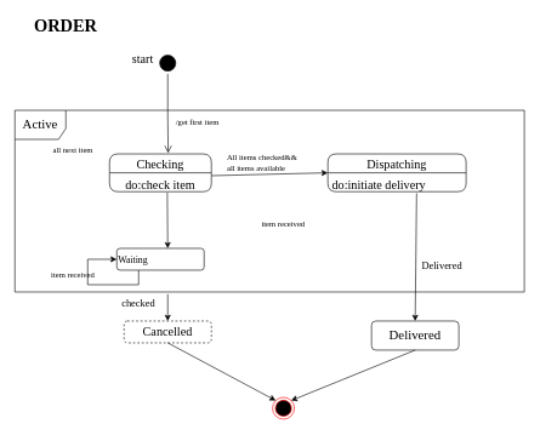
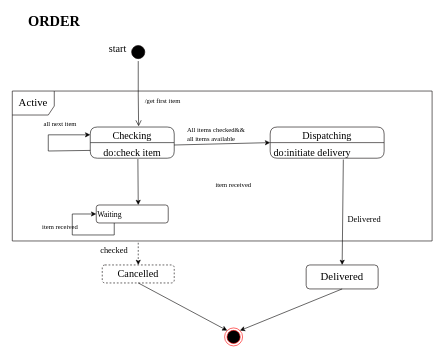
+ <mxCell id="8" value="" style="endArrow=classic;html=1;rounded=0;fontFamily=Comic Sans MS;fontSize=11;strokeColor=#030000;exitX=0;exitY=0.5;exitDx=0;exitDy=0;entryX=0;entryY=0.25;entryDx=0;entryDy=0;" edge="1" parent="6" source="7" target="6"><mxGeometry width="50" height="50" relative="1" as="geometry"><mxPoint x="230" y="30" as="sourcePoint" /><mxPoint x="280" y="-20" as="targetPoint" /><Array as="points"><mxPoint x="-70" y="40" /><mxPoint x="-70" y="13" /></Array></mxGeometry></mxCell>
- <mxCell id="23" value="" style="endArrow=classic;html=1;rounded=0;fontFamily=Comic Sans MS;fontSize=11;strokeColor=#030000;exitX=0.3;exitY=1.012;exitDx=0;exitDy=0;exitPerimeter=0;entryX=0.5;entryY=0;entryDx=0;entryDy=0;" edge="1" parent="1" source="21" target="24"><mxGeometry width="50" height="50" relative="1" as="geometry"><mxPoint x="390" y="451" as="sourcePoint" /><mxPoint x="230" y="431" as="targetPoint" /></mxGeometry></mxCell>
+ <mxCell id="23" value="" style="endArrow=classic;html=1;rounded=0;fontFamily=Comic Sans MS;fontSize=11;strokeColor=#030000;exitX=0.3;exitY=1.012;exitDx=0;exitDy=0;exitPerimeter=0;entryX=0.5;entryY=0;entryDx=0;entryDy=0;dashed=1;" edge="1" parent="1" source="21" target="24"><mxGeometry width="50" height="50" relative="1" as="geometry"><mxPoint x="390" y="451" as="sourcePoint" /><mxPoint x="230" y="431" as="targetPoint" /></mxGeometry></mxCell>
